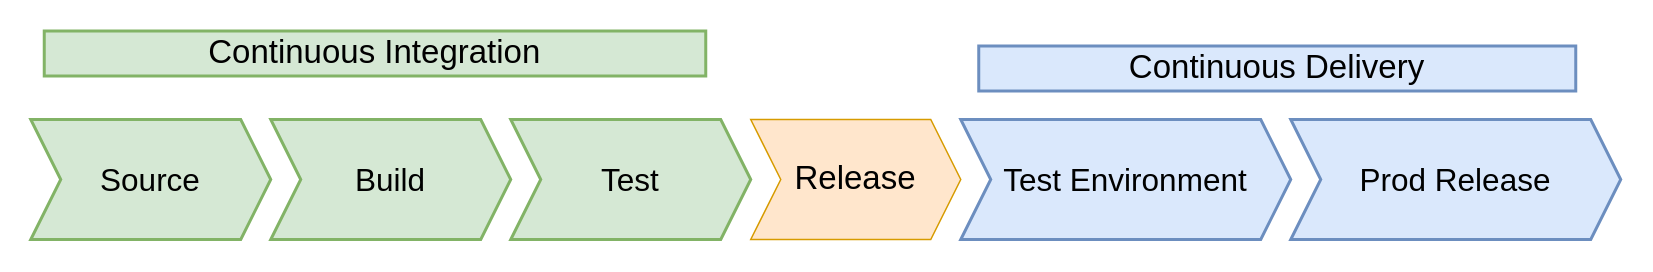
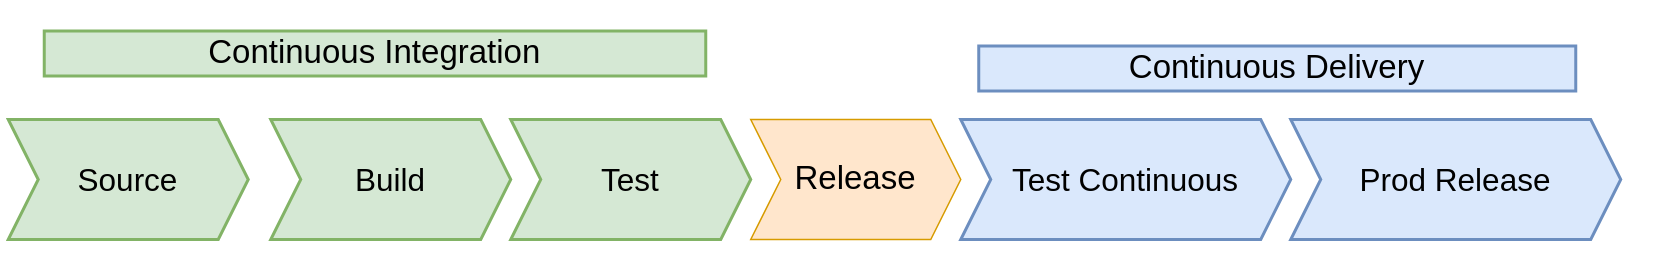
- <mxCell id="2" value="Source" style="shape=step;perimeter=stepPerimeter;whiteSpace=wrap;html=1;fixedSize=1;fontSize=21;strokeWidth=2;fillColor=#d5e8d4;strokeColor=#82b366;" vertex="1" parent="1"><mxGeometry x="20" y="79" width="160" height="80" as="geometry" /></mxCell>
+ <mxCell id="2" value="Source" style="shape=step;perimeter=stepPerimeter;whiteSpace=wrap;html=1;fixedSize=1;fontSize=21;strokeWidth=2;fillColor=#d5e8d4;strokeColor=#82b366;" vertex="1" parent="1"><mxGeometry x="5" y="79" width="160" height="80" as="geometry" /></mxCell>
- <mxCell id="5" value="Test Environment" style="shape=step;perimeter=stepPerimeter;whiteSpace=wrap;html=1;fixedSize=1;fontSize=21;strokeWidth=2;fillColor=#dae8fc;strokeColor=#6c8ebf;" vertex="1" parent="1"><mxGeometry x="640" y="79" width="220" height="80" as="geometry" /></mxCell>
+ <mxCell id="5" value="Test Continuous" style="shape=step;perimeter=stepPerimeter;whiteSpace=wrap;html=1;fixedSize=1;fontSize=21;strokeWidth=2;fillColor=#dae8fc;strokeColor=#6c8ebf;" vertex="1" parent="1"><mxGeometry x="640" y="79" width="220" height="80" as="geometry" /></mxCell>
